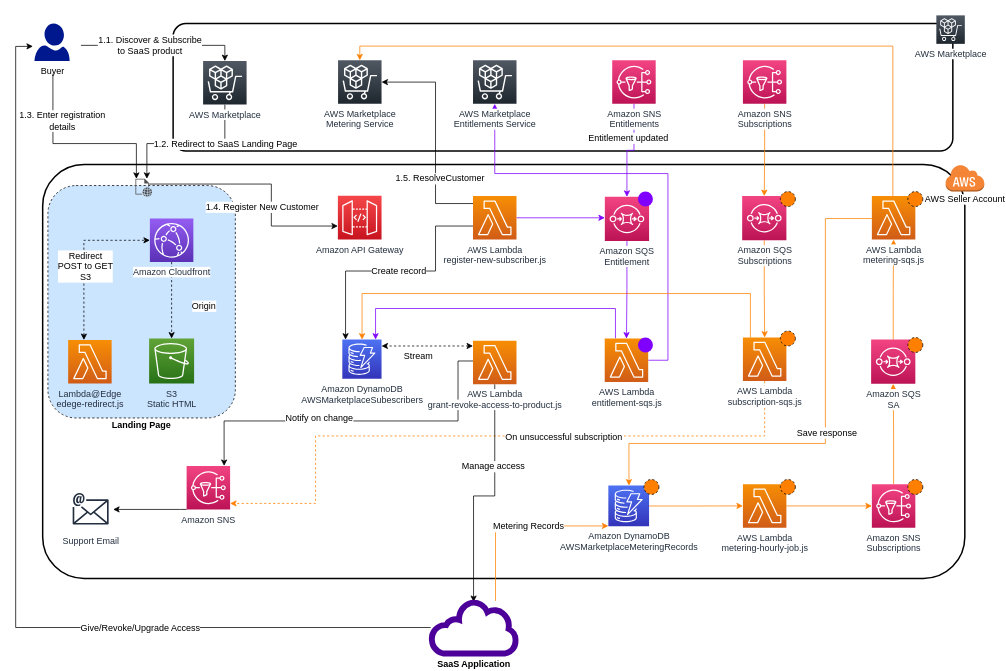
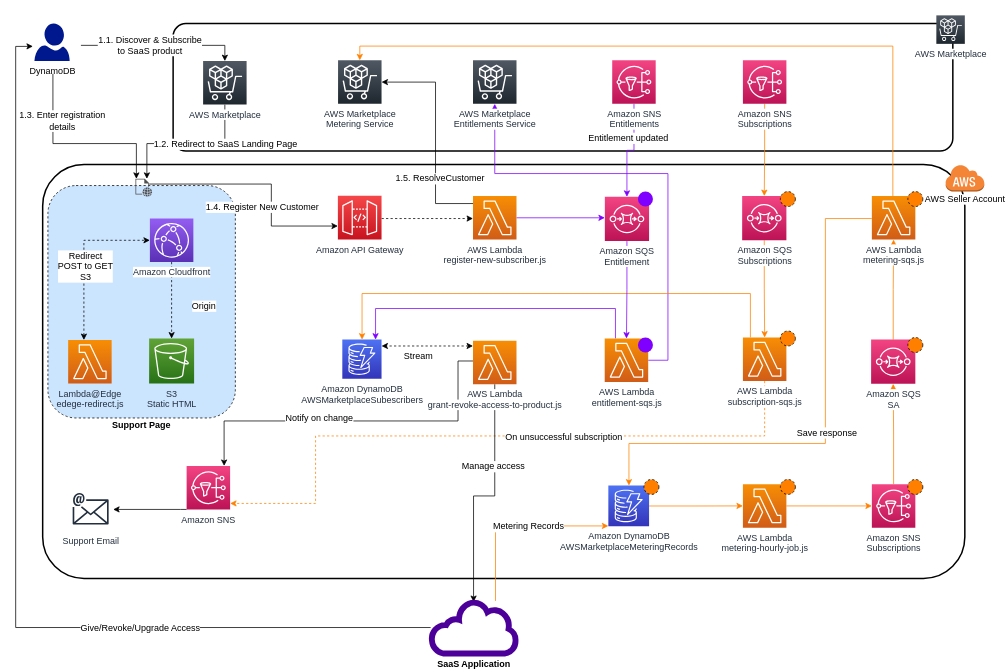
- <mxCell id="73" value="Buyer" style="aspect=fixed;pointerEvents=1;shadow=0;dashed=0;html=1;strokeColor=none;labelPosition=center;verticalLabelPosition=bottom;verticalAlign=top;align=center;fillColor=#00188D;shape=mxgraph.azure.user" parent="1" vertex="1"><mxGeometry x="45" y="31" width="47" height="50" as="geometry" /></mxCell>
+ <mxCell id="73" value="DynamoDB" style="aspect=fixed;pointerEvents=1;shadow=0;dashed=0;html=1;strokeColor=none;labelPosition=center;verticalLabelPosition=bottom;verticalAlign=top;align=center;fillColor=#00188D;shape=mxgraph.azure.user" parent="1" vertex="1"><mxGeometry x="45" y="31" width="47" height="50" as="geometry" /></mxCell>
+ <mxCell id="14" value="" style="edgeStyle=orthogonalEdgeStyle;rounded=0;orthogonalLoop=1;jettySize=auto;html=1;dashed=1;strokeColor=#000000;" parent="1" source="22" target="60" edge="1"><mxGeometry relative="1" as="geometry"><mxPoint x="539" y="326" as="sourcePoint" /><mxPoint x="629" y="326" as="targetPoint" /><Array as="points"><mxPoint x="580" y="291" /><mxPoint x="580" y="291" /></Array></mxGeometry></mxCell>
- <mxCell id="57" value="" style="edgeStyle=orthogonalEdgeStyle;rounded=0;orthogonalLoop=1;jettySize=auto;html=1;startArrow=none;startFill=0;strokeColor=#000000;" parent="1" source="60" target="74" edge="1"><mxGeometry relative="1" as="geometry"><mxPoint x="659" y="589" as="targetPoint" /><Array as="points"><mxPoint x="580" y="301" /><mxPoint x="580" y="361" /><mxPoint x="460" y="361" /></Array></mxGeometry></mxCell>
- <mxCell id="58" value="Create record" style="text;html=1;align=center;verticalAlign=middle;resizable=0;points=[];labelBackgroundColor=#ffffff;" parent="57" vertex="1" connectable="0"><mxGeometry x="-0.013" y="5" relative="1" as="geometry"><mxPoint x="-1" y="-5" as="offset" /></mxGeometry></mxCell>
- <mxCell id="87" value="&lt;b&gt;Landing Page&lt;br&gt;&lt;/b&gt;" style="text;html=1;strokeColor=none;fillColor=none;align=center;verticalAlign=middle;whiteSpace=wrap;rounded=0;dashed=1;" parent="1" vertex="1"><mxGeometry x="147" y="557" width="82" height="20" as="geometry" /></mxCell>
+ <mxCell id="87" value="&lt;b&gt;Support Page&lt;br&gt;&lt;/b&gt;" style="text;html=1;strokeColor=none;fillColor=none;align=center;verticalAlign=middle;whiteSpace=wrap;rounded=0;dashed=1;" parent="1" vertex="1"><mxGeometry x="147" y="557" width="82" height="20" as="geometry" /></mxCell>
